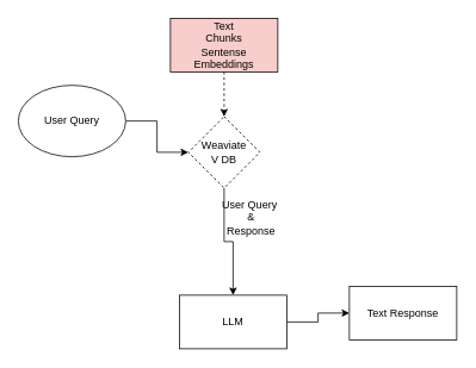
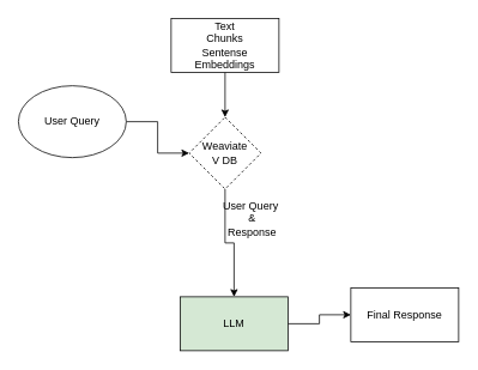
- <mxCell id="5" value="Text&lt;div&gt;Chunks&lt;br&gt;Sentense Embeddings&lt;/div&gt;" style="rounded=0;whiteSpace=wrap;html=1;fillColor=#f8cecc;" parent="1" vertex="1"><mxGeometry x="190" y="20" width="120" height="60" as="geometry" /></mxCell>
+ <mxCell id="5" value="Text&lt;div&gt;Chunks&lt;br&gt;Sentense Embeddings&lt;/div&gt;" style="rounded=0;whiteSpace=wrap;html=1;" parent="1" vertex="1"><mxGeometry x="190" y="20" width="120" height="60" as="geometry" /></mxCell>
- <mxCell id="4" style="edgeStyle=orthogonalEdgeStyle;rounded=0;orthogonalLoop=1;jettySize=auto;html=1;dashed=1;" parent="1" source="5" target="7" edge="1"><mxGeometry relative="1" as="geometry"><mxPoint x="280" y="170" as="targetPoint" /></mxGeometry></mxCell>
+ <mxCell id="4" style="edgeStyle=orthogonalEdgeStyle;rounded=0;orthogonalLoop=1;jettySize=auto;html=1;" parent="1" source="5" target="7" edge="1"><mxGeometry relative="1" as="geometry"><mxPoint x="280" y="170" as="targetPoint" /></mxGeometry></mxCell>
- <mxCell id="11" value="Text Response" style="rounded=0;whiteSpace=wrap;html=1;" parent="1" vertex="1"><mxGeometry x="390" y="320" width="120" height="60" as="geometry" /></mxCell>
+ <mxCell id="11" value="Final Response" style="rounded=0;whiteSpace=wrap;html=1;" parent="1" vertex="1"><mxGeometry x="390" y="320" width="120" height="60" as="geometry" /></mxCell>
- <mxCell id="3" value="LLM" style="rounded=0;whiteSpace=wrap;html=1;" parent="1" vertex="1"><mxGeometry x="200" y="330" width="120" height="60" as="geometry" /></mxCell>
+ <mxCell id="3" value="LLM" style="rounded=0;whiteSpace=wrap;html=1;fillColor=#d5e8d4;" parent="1" vertex="1"><mxGeometry x="200" y="330" width="120" height="60" as="geometry" /></mxCell>
